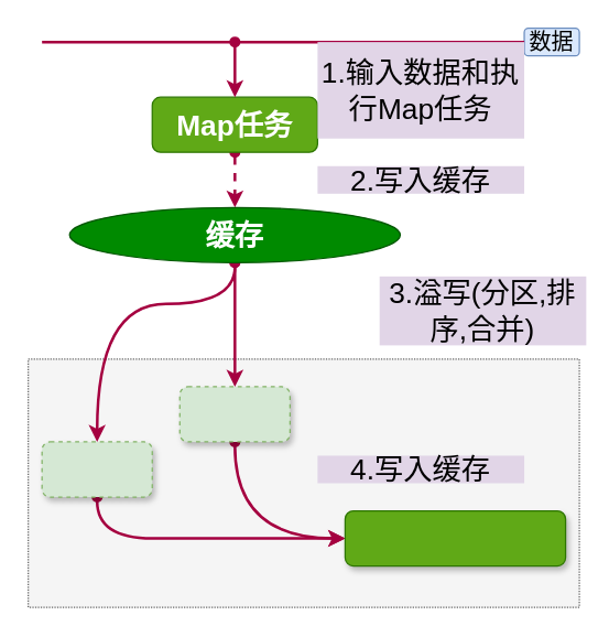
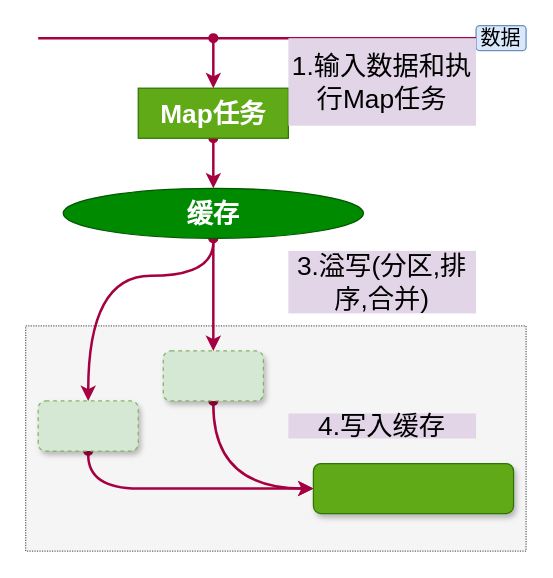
- <mxCell id="4" value="Map任务" style="rounded=1;whiteSpace=wrap;html=1;fillColor=#60a917;strokeColor=#2D7600;fontColor=#ffffff;fontSize=21;fontStyle=1" vertex="1" parent="1"><mxGeometry x="110" y="70" width="120" height="40" as="geometry" /></mxCell>
+ <mxCell id="4" value="Map任务" style="whiteSpace=wrap;html=1;fillColor=#60a917;strokeColor=#2D7600;fontColor=#ffffff;fontSize=21;fontStyle=1;rounded=0;" vertex="1" parent="1"><mxGeometry x="110" y="70" width="120" height="40" as="geometry" /></mxCell>
- <mxCell id="3" style="edgeStyle=orthogonalEdgeStyle;rounded=0;orthogonalLoop=1;jettySize=auto;html=1;exitX=0.5;exitY=1;exitDx=0;exitDy=0;entryX=0.5;entryY=0;entryDx=0;entryDy=0;startArrow=oval;startFill=1;fontSize=21;fontStyle=1;strokeWidth=2;fillColor=#d80073;strokeColor=#A50040;dashed=1;" edge="1" parent="1" source="4" target="11"><mxGeometry relative="1" as="geometry" /></mxCell>
+ <mxCell id="3" style="edgeStyle=orthogonalEdgeStyle;rounded=0;orthogonalLoop=1;jettySize=auto;html=1;exitX=0.5;exitY=1;exitDx=0;exitDy=0;entryX=0.5;entryY=0;entryDx=0;entryDy=0;startArrow=oval;startFill=1;fontSize=21;fontStyle=1;strokeWidth=2;fillColor=#d80073;strokeColor=#A50040;" edge="1" parent="1" source="4" target="11"><mxGeometry relative="1" as="geometry" /></mxCell>
- <mxCell id="18" value="2.写入缓存" style="text;html=1;strokeColor=none;fillColor=#e1d5e7;align=center;verticalAlign=middle;whiteSpace=wrap;rounded=0;shadow=0;dashed=1;dashPattern=1 1;fontSize=21;" vertex="1" parent="1"><mxGeometry x="230" y="120" width="150" height="20" as="geometry" /></mxCell>
- <mxCell id="19" value="3.溢写(分区,排序,合并)" style="text;html=1;strokeColor=none;fillColor=#e1d5e7;align=center;verticalAlign=middle;whiteSpace=wrap;rounded=0;shadow=0;dashed=1;dashPattern=1 1;fontSize=21;" vertex="1" parent="1"><mxGeometry x="275" y="200" width="150" height="50" as="geometry" /></mxCell>
+ <mxCell id="19" value="3.溢写(分区,排序,合并)" style="text;html=1;strokeColor=none;fillColor=#e1d5e7;align=center;verticalAlign=middle;whiteSpace=wrap;rounded=0;shadow=0;dashed=1;dashPattern=1 1;fontSize=21;" vertex="1" parent="1"><mxGeometry x="230" y="200" width="150" height="50" as="geometry" /></mxCell>
